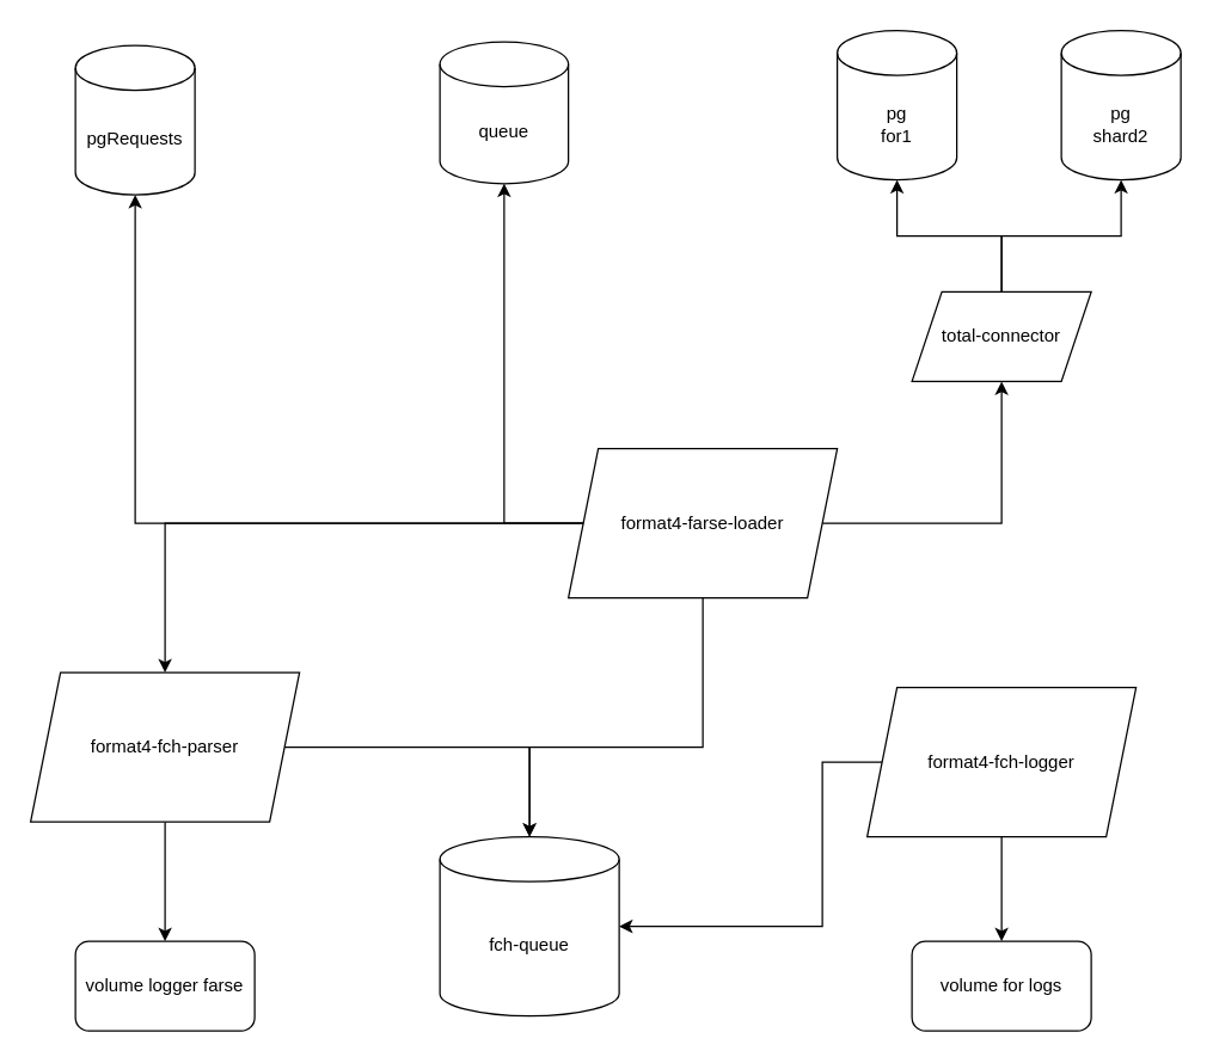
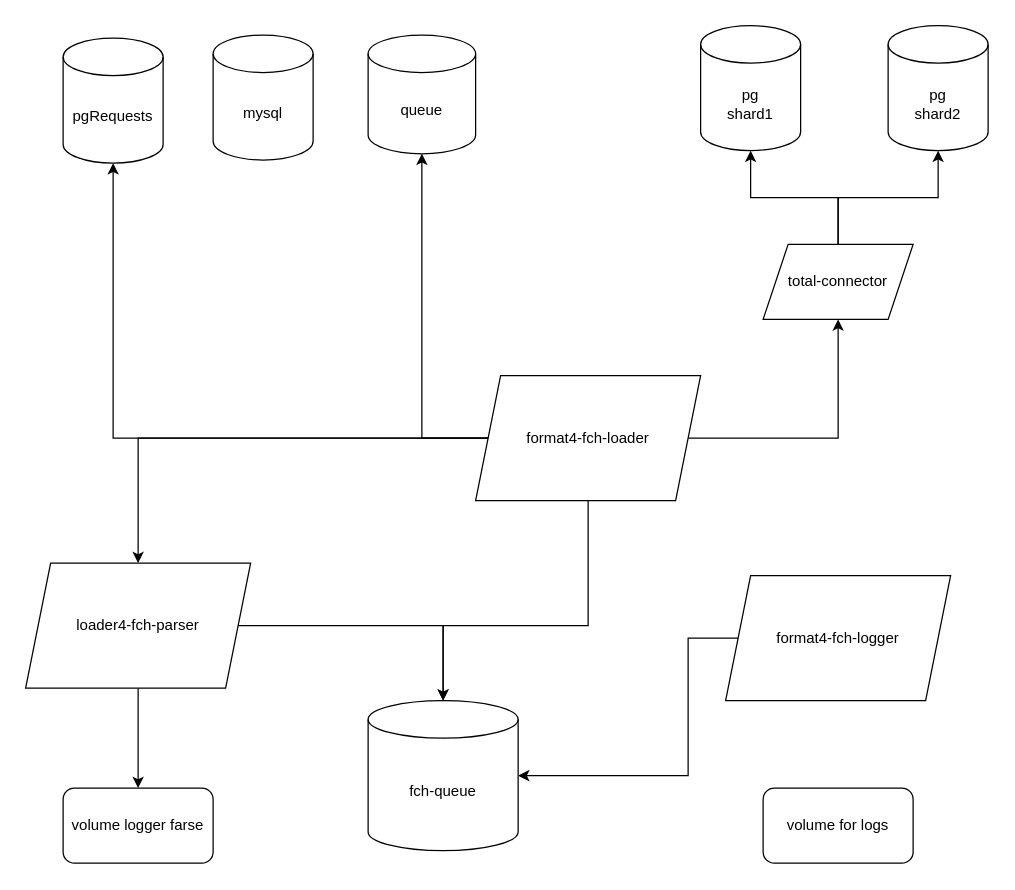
+ <mxCell id="13" value="mysql" style="shape=cylinder3;whiteSpace=wrap;html=1;boundedLbl=1;backgroundOutline=1;size=15;" parent="1" vertex="1"><mxGeometry x="170" y="27.5" width="80" height="100" as="geometry" /></mxCell>
- <mxCell id="15" value="pg&lt;br&gt;for1" style="shape=cylinder3;whiteSpace=wrap;html=1;boundedLbl=1;backgroundOutline=1;size=15;" parent="1" vertex="1"><mxGeometry x="560" y="20" width="80" height="100" as="geometry" /></mxCell>
+ <mxCell id="15" value="pg&lt;br&gt;shard1" style="shape=cylinder3;whiteSpace=wrap;html=1;boundedLbl=1;backgroundOutline=1;size=15;" parent="1" vertex="1"><mxGeometry x="560" y="20" width="80" height="100" as="geometry" /></mxCell>
- <mxCell id="5" value="format4-farse-loader" style="shape=parallelogram;perimeter=parallelogramPerimeter;whiteSpace=wrap;html=1;fixedSize=1;" parent="1" vertex="1"><mxGeometry x="380" y="300" width="180" height="100" as="geometry" /></mxCell>
+ <mxCell id="5" value="format4-fch-loader" style="shape=parallelogram;perimeter=parallelogramPerimeter;whiteSpace=wrap;html=1;fixedSize=1;" parent="1" vertex="1"><mxGeometry x="380" y="300" width="180" height="100" as="geometry" /></mxCell>
- <mxCell id="8" value="format4-fch-parser" style="shape=parallelogram;perimeter=parallelogramPerimeter;whiteSpace=wrap;html=1;fixedSize=1;" parent="1" vertex="1"><mxGeometry x="20" y="450" width="180" height="100" as="geometry" /></mxCell>
+ <mxCell id="8" value="loader4-fch-parser" style="shape=parallelogram;perimeter=parallelogramPerimeter;whiteSpace=wrap;html=1;fixedSize=1;" parent="1" vertex="1"><mxGeometry x="20" y="450" width="180" height="100" as="geometry" /></mxCell>
- <mxCell id="10" style="edgeStyle=orthogonalEdgeStyle;rounded=0;orthogonalLoop=1;jettySize=auto;html=1;exitX=0.5;exitY=1;exitDx=0;exitDy=0;" parent="1" source="11" target="24" edge="1"><mxGeometry relative="1" as="geometry" /></mxCell>
